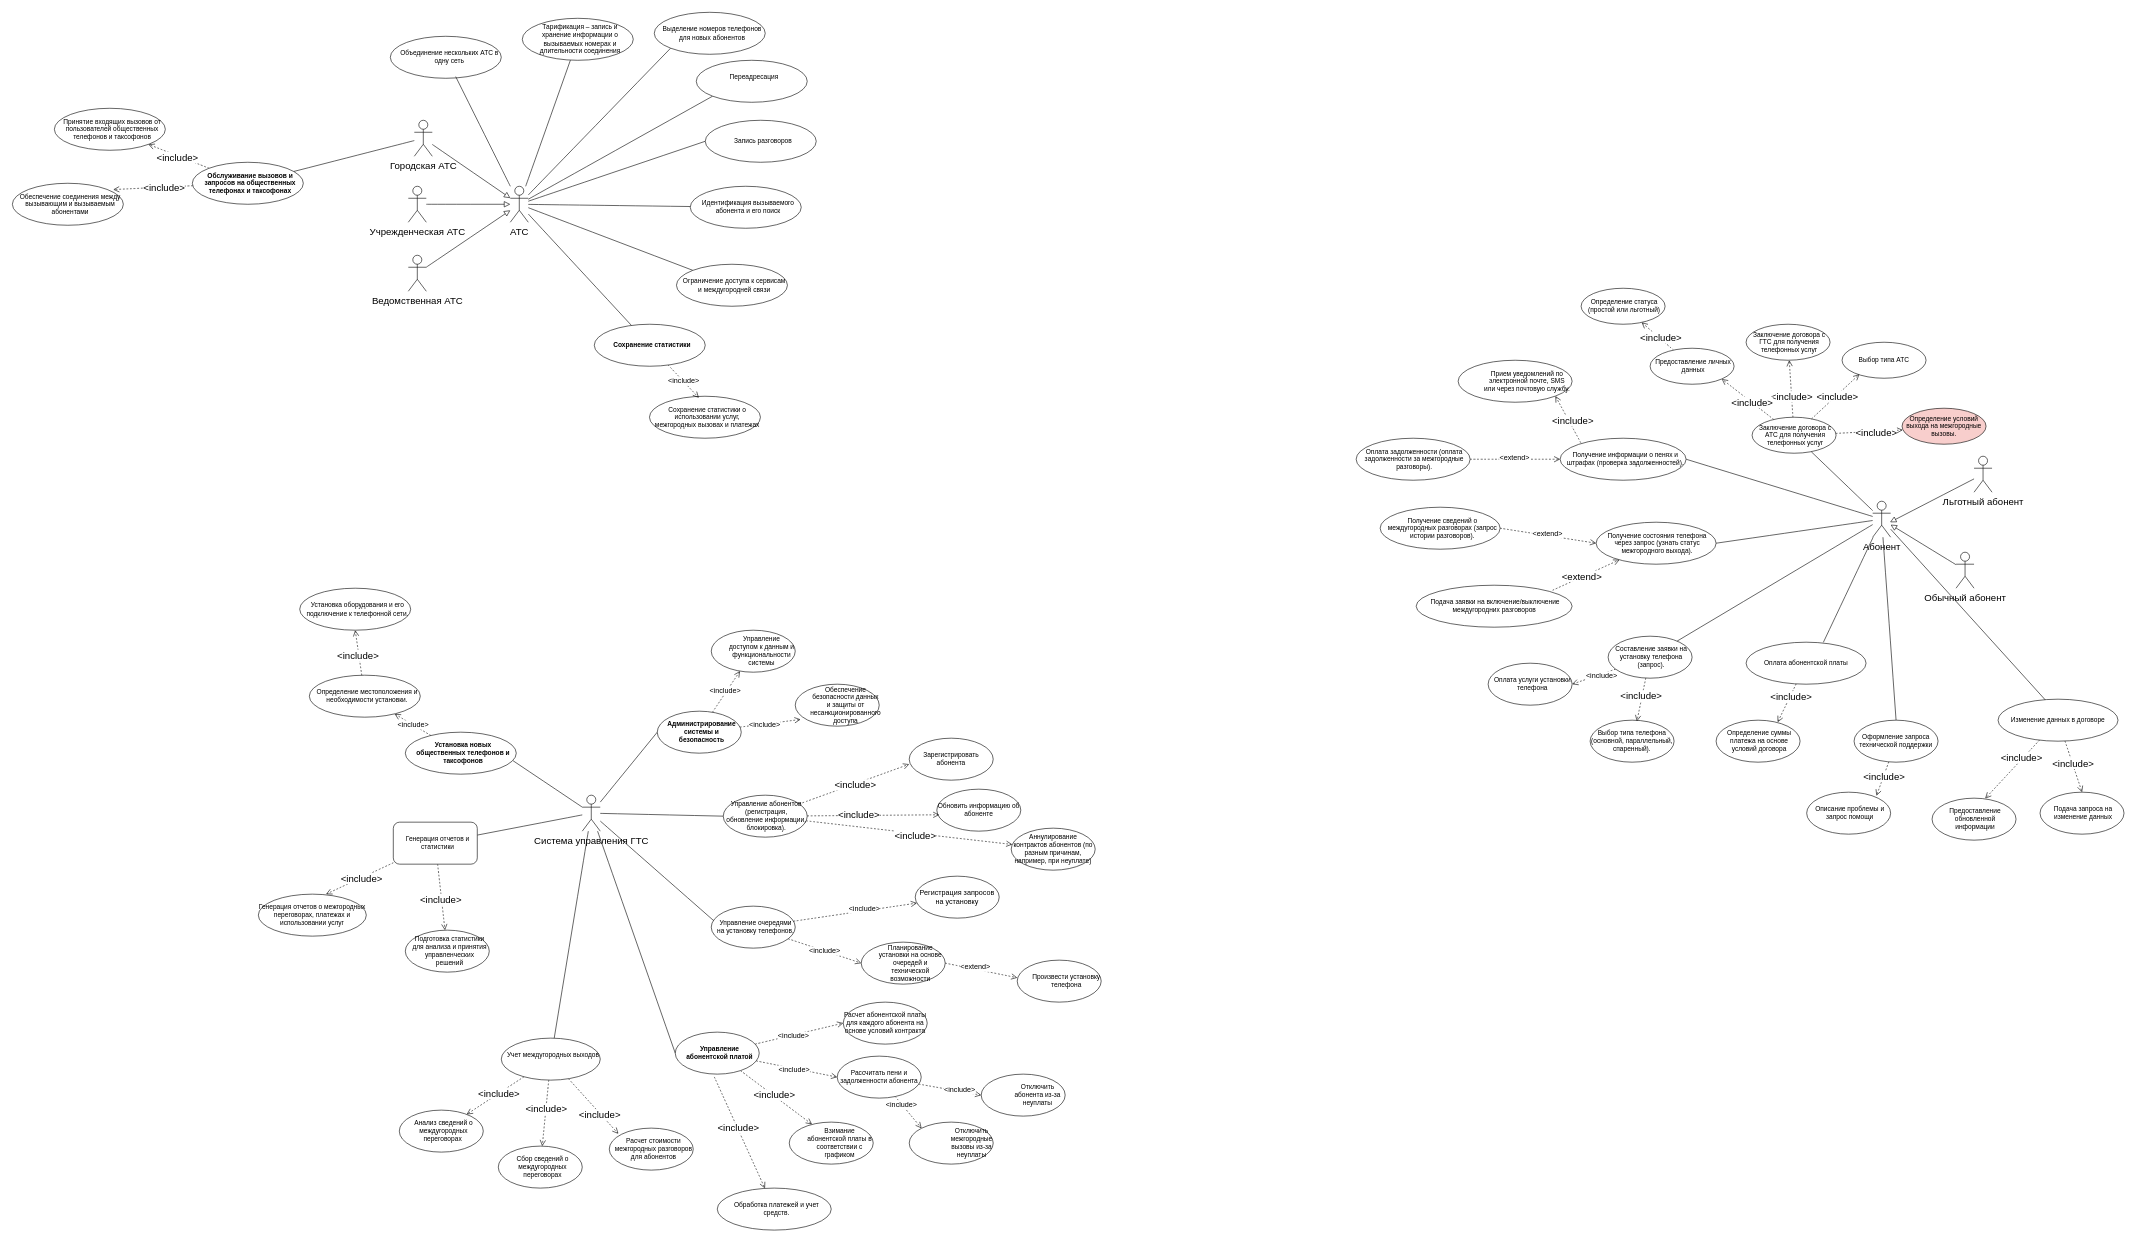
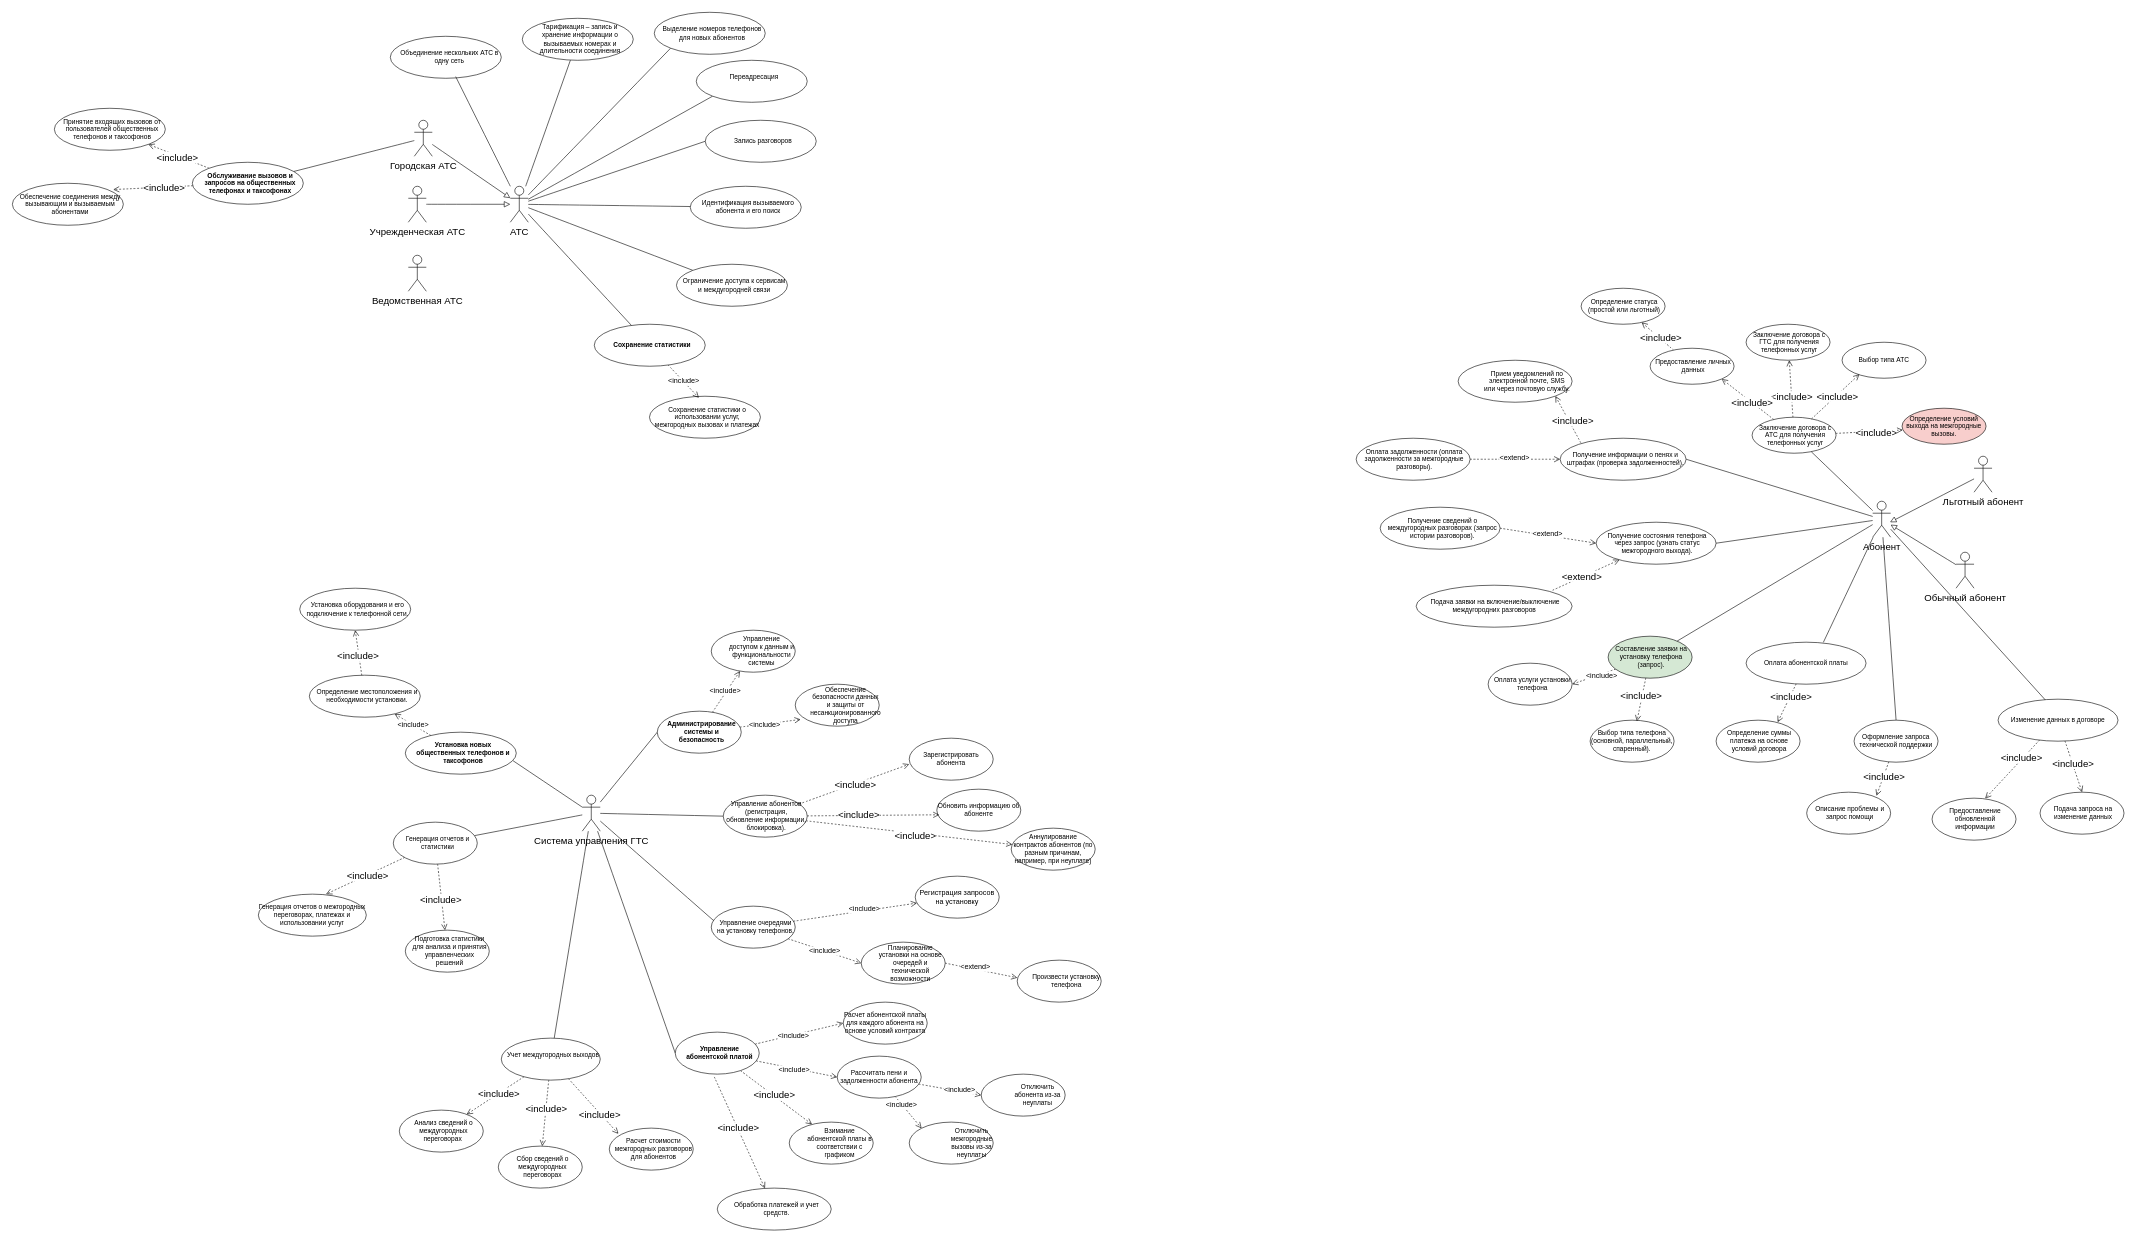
- <mxCell id="11" style="edgeStyle=none;curved=1;rounded=0;orthogonalLoop=1;jettySize=auto;html=1;fontSize=12;startSize=8;endSize=8;endArrow=block;endFill=0;" parent="1" source="12" target="49" edge="1"><mxGeometry relative="1" as="geometry" /></mxCell>
- <mxCell id="31" value="&lt;ol style=&quot;border: 0px solid rgb(217, 217, 227); box-sizing: border-box; list-style: none; margin: 1.25em 0px; padding: 0px; counter-reset: list-number 0; display: flex; flex-direction: column; caret-color: rgb(209, 213, 219); font-size: 11px;&quot;&gt;&lt;li style=&quot;border: 0px solid rgb(217, 217, 227); box-sizing: border-box; --tw-border-spacing-x: 0; --tw-border-spacing-y: 0; --tw-translate-x: 0; --tw-translate-y: 0; --tw-rotate: 0; --tw-skew-x: 0; --tw-skew-y: 0; --tw-scale-x: 1; --tw-scale-y: 1; --tw-pan-x: ; --tw-pan-y: ; --tw-pinch-zoom: ; --tw-scroll-snap-strictness: proximity; --tw-gradient-from-position: ; --tw-gradient-via-position: ; --tw-gradient-to-position: ; --tw-ordinal: ; --tw-slashed-zero: ; --tw-numeric-figure: ; --tw-numeric-spacing: ; --tw-numeric-fraction: ; --tw-ring-inset: ; --tw-ring-offset-width: 0px; --tw-ring-offset-color: #fff; --tw-ring-color: rgba(69,89,164,0.5); --tw-ring-offset-shadow: 0 0 transparent; --tw-ring-shadow: 0 0 transparent; --tw-shadow: 0 0 transparent; --tw-shadow-colored: 0 0 transparent; --tw-blur: ; --tw-brightness: ; --tw-contrast: ; --tw-grayscale: ; --tw-hue-rotate: ; --tw-invert: ; --tw-saturate: ; --tw-sepia: ; --tw-drop-shadow: ; --tw-backdrop-blur: ; --tw-backdrop-brightness: ; --tw-backdrop-contrast: ; --tw-backdrop-grayscale: ; --tw-backdrop-hue-rotate: ; --tw-backdrop-invert: ; --tw-backdrop-opacity: ; --tw-backdrop-saturate: ; --tw-backdrop-sepia: ; margin-bottom: 0px; margin-top: 0px; padding-left: 0.375em; counter-increment: list-number 1; display: block; min-height: 28px; font-size: 11px;&quot;&gt;Составление заявки на установку телефона (запрос).&lt;/li&gt;&lt;/ol&gt;" style="ellipse;whiteSpace=wrap;html=1;fontSize=11;fontColor=#000000;align=center;fontStyle=0;fontFamily=Helvetica;" parent="1" vertex="1"><mxGeometry x="2680" y="1060" width="140" height="70" as="geometry" /></mxCell>
+ <mxCell id="31" value="&lt;ol style=&quot;border: 0px solid rgb(217, 217, 227); box-sizing: border-box; list-style: none; margin: 1.25em 0px; padding: 0px; counter-reset: list-number 0; display: flex; flex-direction: column; caret-color: rgb(209, 213, 219); font-size: 11px;&quot;&gt;&lt;li style=&quot;border: 0px solid rgb(217, 217, 227); box-sizing: border-box; --tw-border-spacing-x: 0; --tw-border-spacing-y: 0; --tw-translate-x: 0; --tw-translate-y: 0; --tw-rotate: 0; --tw-skew-x: 0; --tw-skew-y: 0; --tw-scale-x: 1; --tw-scale-y: 1; --tw-pan-x: ; --tw-pan-y: ; --tw-pinch-zoom: ; --tw-scroll-snap-strictness: proximity; --tw-gradient-from-position: ; --tw-gradient-via-position: ; --tw-gradient-to-position: ; --tw-ordinal: ; --tw-slashed-zero: ; --tw-numeric-figure: ; --tw-numeric-spacing: ; --tw-numeric-fraction: ; --tw-ring-inset: ; --tw-ring-offset-width: 0px; --tw-ring-offset-color: #fff; --tw-ring-color: rgba(69,89,164,0.5); --tw-ring-offset-shadow: 0 0 transparent; --tw-ring-shadow: 0 0 transparent; --tw-shadow: 0 0 transparent; --tw-shadow-colored: 0 0 transparent; --tw-blur: ; --tw-brightness: ; --tw-contrast: ; --tw-grayscale: ; --tw-hue-rotate: ; --tw-invert: ; --tw-saturate: ; --tw-sepia: ; --tw-drop-shadow: ; --tw-backdrop-blur: ; --tw-backdrop-brightness: ; --tw-backdrop-contrast: ; --tw-backdrop-grayscale: ; --tw-backdrop-hue-rotate: ; --tw-backdrop-invert: ; --tw-backdrop-opacity: ; --tw-backdrop-saturate: ; --tw-backdrop-sepia: ; margin-bottom: 0px; margin-top: 0px; padding-left: 0.375em; counter-increment: list-number 1; display: block; min-height: 28px; font-size: 11px;&quot;&gt;Составление заявки на установку телефона (запрос).&lt;/li&gt;&lt;/ol&gt;" style="ellipse;whiteSpace=wrap;html=1;fontSize=11;fontColor=#000000;align=center;fontStyle=0;fontFamily=Helvetica;fillColor=#d5e8d4;" parent="1" vertex="1"><mxGeometry x="2680" y="1060" width="140" height="70" as="geometry" /></mxCell>
- <mxCell id="142" value="&lt;ol style=&quot;border: 0px solid rgb(217, 217, 227); box-sizing: border-box; list-style: none; margin: 1.25em 0px; padding: 0px; counter-reset: list-number 0; display: flex; flex-direction: column; caret-color: rgb(209, 213, 219); font-size: 11px;&quot;&gt;&lt;li style=&quot;border: 0px solid rgb(217, 217, 227); box-sizing: border-box; --tw-border-spacing-x: 0; --tw-border-spacing-y: 0; --tw-translate-x: 0; --tw-translate-y: 0; --tw-rotate: 0; --tw-skew-x: 0; --tw-skew-y: 0; --tw-scale-x: 1; --tw-scale-y: 1; --tw-pan-x: ; --tw-pan-y: ; --tw-pinch-zoom: ; --tw-scroll-snap-strictness: proximity; --tw-gradient-from-position: ; --tw-gradient-via-position: ; --tw-gradient-to-position: ; --tw-ordinal: ; --tw-slashed-zero: ; --tw-numeric-figure: ; --tw-numeric-spacing: ; --tw-numeric-fraction: ; --tw-ring-inset: ; --tw-ring-offset-width: 0px; --tw-ring-offset-color: #fff; --tw-ring-color: rgba(69,89,164,0.5); --tw-ring-offset-shadow: 0 0 transparent; --tw-ring-shadow: 0 0 transparent; --tw-shadow: 0 0 transparent; --tw-shadow-colored: 0 0 transparent; --tw-blur: ; --tw-brightness: ; --tw-contrast: ; --tw-grayscale: ; --tw-hue-rotate: ; --tw-invert: ; --tw-saturate: ; --tw-sepia: ; --tw-drop-shadow: ; --tw-backdrop-blur: ; --tw-backdrop-brightness: ; --tw-backdrop-contrast: ; --tw-backdrop-grayscale: ; --tw-backdrop-hue-rotate: ; --tw-backdrop-invert: ; --tw-backdrop-opacity: ; --tw-backdrop-saturate: ; --tw-backdrop-sepia: ; margin-bottom: 0px; margin-top: 0px; padding-left: 0.375em; counter-increment: list-number 1; display: block; min-height: 28px; font-size: 11px;&quot;&gt;&lt;ol style=&quot;border: 0px solid rgb(217, 217, 227); box-sizing: border-box; list-style: none; margin: 1.25em 0px; padding: 0px; counter-reset: list-number 0; display: flex; flex-direction: column; font-size: 11px;&quot;&gt;&lt;li style=&quot;border: 0px solid rgb(217, 217, 227); box-sizing: border-box; --tw-border-spacing-x: 0; --tw-border-spacing-y: 0; --tw-translate-x: 0; --tw-translate-y: 0; --tw-rotate: 0; --tw-skew-x: 0; --tw-skew-y: 0; --tw-scale-x: 1; --tw-scale-y: 1; --tw-pan-x: ; --tw-pan-y: ; --tw-pinch-zoom: ; --tw-scroll-snap-strictness: proximity; --tw-gradient-from-position: ; --tw-gradient-via-position: ; --tw-gradient-to-position: ; --tw-ordinal: ; --tw-slashed-zero: ; --tw-numeric-figure: ; --tw-numeric-spacing: ; --tw-numeric-fraction: ; --tw-ring-inset: ; --tw-ring-offset-width: 0px; --tw-ring-offset-color: #fff; --tw-ring-color: rgba(69,89,164,0.5); --tw-ring-offset-shadow: 0 0 transparent; --tw-ring-shadow: 0 0 transparent; --tw-shadow: 0 0 transparent; --tw-shadow-colored: 0 0 transparent; --tw-blur: ; --tw-brightness: ; --tw-contrast: ; --tw-grayscale: ; --tw-hue-rotate: ; --tw-invert: ; --tw-saturate: ; --tw-sepia: ; --tw-drop-shadow: ; --tw-backdrop-blur: ; --tw-backdrop-brightness: ; --tw-backdrop-contrast: ; --tw-backdrop-grayscale: ; --tw-backdrop-hue-rotate: ; --tw-backdrop-invert: ; --tw-backdrop-opacity: ; --tw-backdrop-saturate: ; --tw-backdrop-sepia: ; margin-bottom: 0px; margin-top: 0px; padding-left: 0.375em; counter-increment: list-number 1; display: block; min-height: 28px; font-size: 11px;&quot;&gt;Генерация отчетов и статистики&lt;/li&gt;&lt;/ol&gt;&lt;/li&gt;&lt;/ol&gt;" style="whiteSpace=wrap;html=1;fontSize=11;fontColor=#000000;strokeColor=#000000;align=center;fontStyle=0;fontFamily=Helvetica;rounded=1;" parent="1" vertex="1"><mxGeometry x="655" y="1370" width="140" height="70" as="geometry" /></mxCell>
+ <mxCell id="142" value="&lt;ol style=&quot;border: 0px solid rgb(217, 217, 227); box-sizing: border-box; list-style: none; margin: 1.25em 0px; padding: 0px; counter-reset: list-number 0; display: flex; flex-direction: column; caret-color: rgb(209, 213, 219); font-size: 11px;&quot;&gt;&lt;li style=&quot;border: 0px solid rgb(217, 217, 227); box-sizing: border-box; --tw-border-spacing-x: 0; --tw-border-spacing-y: 0; --tw-translate-x: 0; --tw-translate-y: 0; --tw-rotate: 0; --tw-skew-x: 0; --tw-skew-y: 0; --tw-scale-x: 1; --tw-scale-y: 1; --tw-pan-x: ; --tw-pan-y: ; --tw-pinch-zoom: ; --tw-scroll-snap-strictness: proximity; --tw-gradient-from-position: ; --tw-gradient-via-position: ; --tw-gradient-to-position: ; --tw-ordinal: ; --tw-slashed-zero: ; --tw-numeric-figure: ; --tw-numeric-spacing: ; --tw-numeric-fraction: ; --tw-ring-inset: ; --tw-ring-offset-width: 0px; --tw-ring-offset-color: #fff; --tw-ring-color: rgba(69,89,164,0.5); --tw-ring-offset-shadow: 0 0 transparent; --tw-ring-shadow: 0 0 transparent; --tw-shadow: 0 0 transparent; --tw-shadow-colored: 0 0 transparent; --tw-blur: ; --tw-brightness: ; --tw-contrast: ; --tw-grayscale: ; --tw-hue-rotate: ; --tw-invert: ; --tw-saturate: ; --tw-sepia: ; --tw-drop-shadow: ; --tw-backdrop-blur: ; --tw-backdrop-brightness: ; --tw-backdrop-contrast: ; --tw-backdrop-grayscale: ; --tw-backdrop-hue-rotate: ; --tw-backdrop-invert: ; --tw-backdrop-opacity: ; --tw-backdrop-saturate: ; --tw-backdrop-sepia: ; margin-bottom: 0px; margin-top: 0px; padding-left: 0.375em; counter-increment: list-number 1; display: block; min-height: 28px; font-size: 11px;&quot;&gt;&lt;ol style=&quot;border: 0px solid rgb(217, 217, 227); box-sizing: border-box; list-style: none; margin: 1.25em 0px; padding: 0px; counter-reset: list-number 0; display: flex; flex-direction: column; font-size: 11px;&quot;&gt;&lt;li style=&quot;border: 0px solid rgb(217, 217, 227); box-sizing: border-box; --tw-border-spacing-x: 0; --tw-border-spacing-y: 0; --tw-translate-x: 0; --tw-translate-y: 0; --tw-rotate: 0; --tw-skew-x: 0; --tw-skew-y: 0; --tw-scale-x: 1; --tw-scale-y: 1; --tw-pan-x: ; --tw-pan-y: ; --tw-pinch-zoom: ; --tw-scroll-snap-strictness: proximity; --tw-gradient-from-position: ; --tw-gradient-via-position: ; --tw-gradient-to-position: ; --tw-ordinal: ; --tw-slashed-zero: ; --tw-numeric-figure: ; --tw-numeric-spacing: ; --tw-numeric-fraction: ; --tw-ring-inset: ; --tw-ring-offset-width: 0px; --tw-ring-offset-color: #fff; --tw-ring-color: rgba(69,89,164,0.5); --tw-ring-offset-shadow: 0 0 transparent; --tw-ring-shadow: 0 0 transparent; --tw-shadow: 0 0 transparent; --tw-shadow-colored: 0 0 transparent; --tw-blur: ; --tw-brightness: ; --tw-contrast: ; --tw-grayscale: ; --tw-hue-rotate: ; --tw-invert: ; --tw-saturate: ; --tw-sepia: ; --tw-drop-shadow: ; --tw-backdrop-blur: ; --tw-backdrop-brightness: ; --tw-backdrop-contrast: ; --tw-backdrop-grayscale: ; --tw-backdrop-hue-rotate: ; --tw-backdrop-invert: ; --tw-backdrop-opacity: ; --tw-backdrop-saturate: ; --tw-backdrop-sepia: ; margin-bottom: 0px; margin-top: 0px; padding-left: 0.375em; counter-increment: list-number 1; display: block; min-height: 28px; font-size: 11px;&quot;&gt;Генерация отчетов и статистики&lt;/li&gt;&lt;/ol&gt;&lt;/li&gt;&lt;/ol&gt;" style="ellipse;whiteSpace=wrap;html=1;fontSize=11;fontColor=#000000;strokeColor=#000000;align=center;fontStyle=0;fontFamily=Helvetica;" parent="1" vertex="1"><mxGeometry x="655" y="1370" width="140" height="70" as="geometry" /></mxCell>
